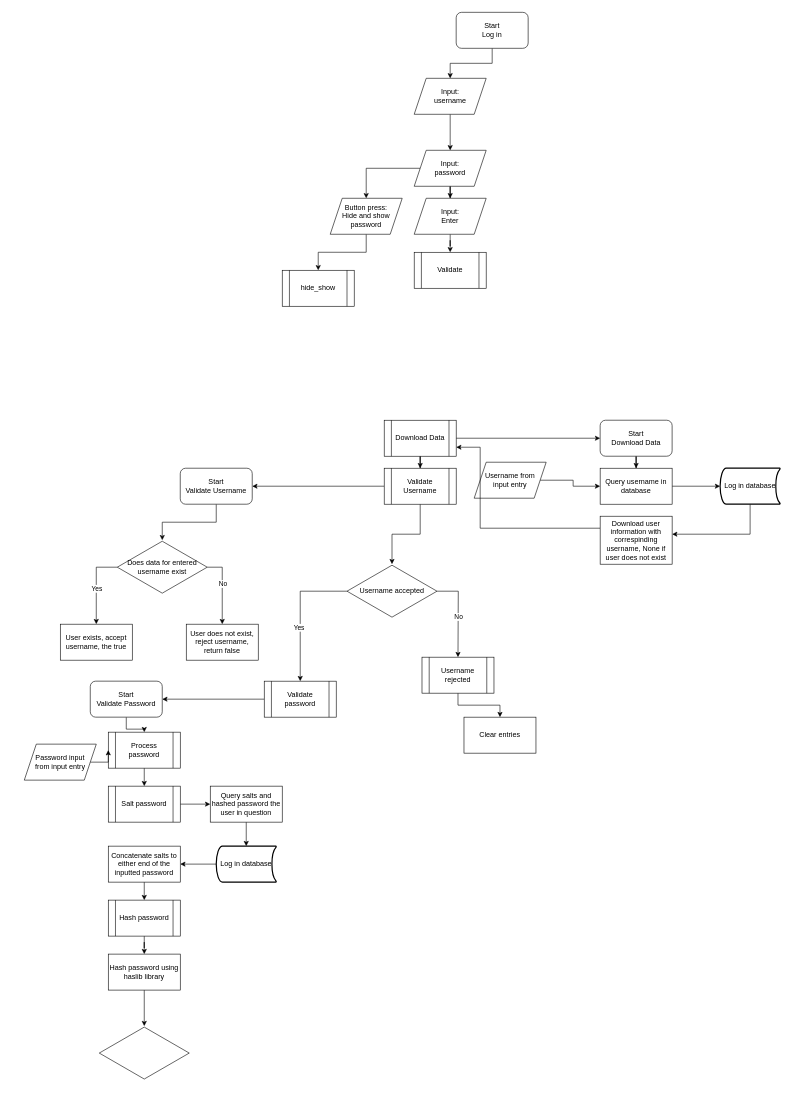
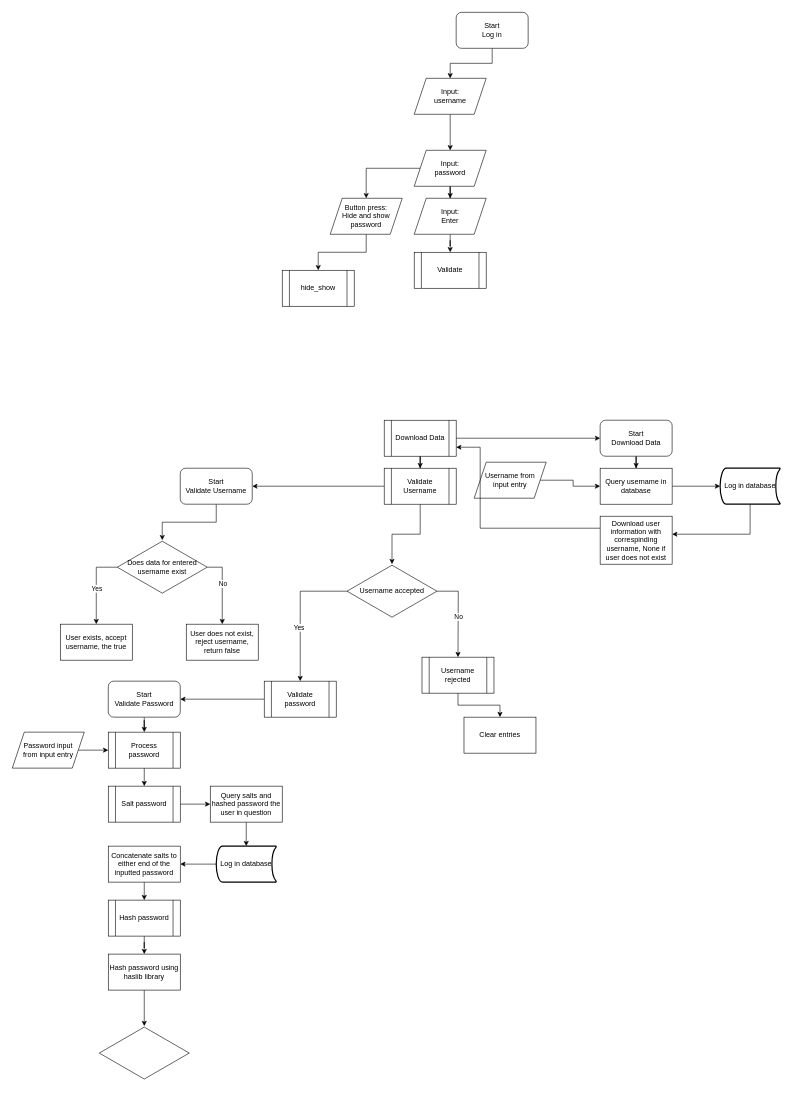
- <mxCell id="51" value="Start&lt;br&gt;Validate Password" style="rounded=1;whiteSpace=wrap;html=1;" vertex="1" parent="1"><mxGeometry x="150" y="1135" width="120" height="60" as="geometry" /></mxCell>
+ <mxCell id="51" value="Start&lt;br&gt;Validate Password" style="rounded=1;whiteSpace=wrap;html=1;" vertex="1" parent="1"><mxGeometry x="180" y="1135" width="120" height="60" as="geometry" /></mxCell>
- <mxCell id="55" value="Password input&lt;br&gt;from input entry" style="shape=parallelogram;perimeter=parallelogramPerimeter;whiteSpace=wrap;html=1;fixedSize=1;" vertex="1" parent="1"><mxGeometry x="40" y="1240" width="120" height="60" as="geometry" /></mxCell>
+ <mxCell id="55" value="Password input&lt;br&gt;from input entry" style="shape=parallelogram;perimeter=parallelogramPerimeter;whiteSpace=wrap;html=1;fixedSize=1;" vertex="1" parent="1"><mxGeometry x="20" y="1220" width="120" height="60" as="geometry" /></mxCell>
